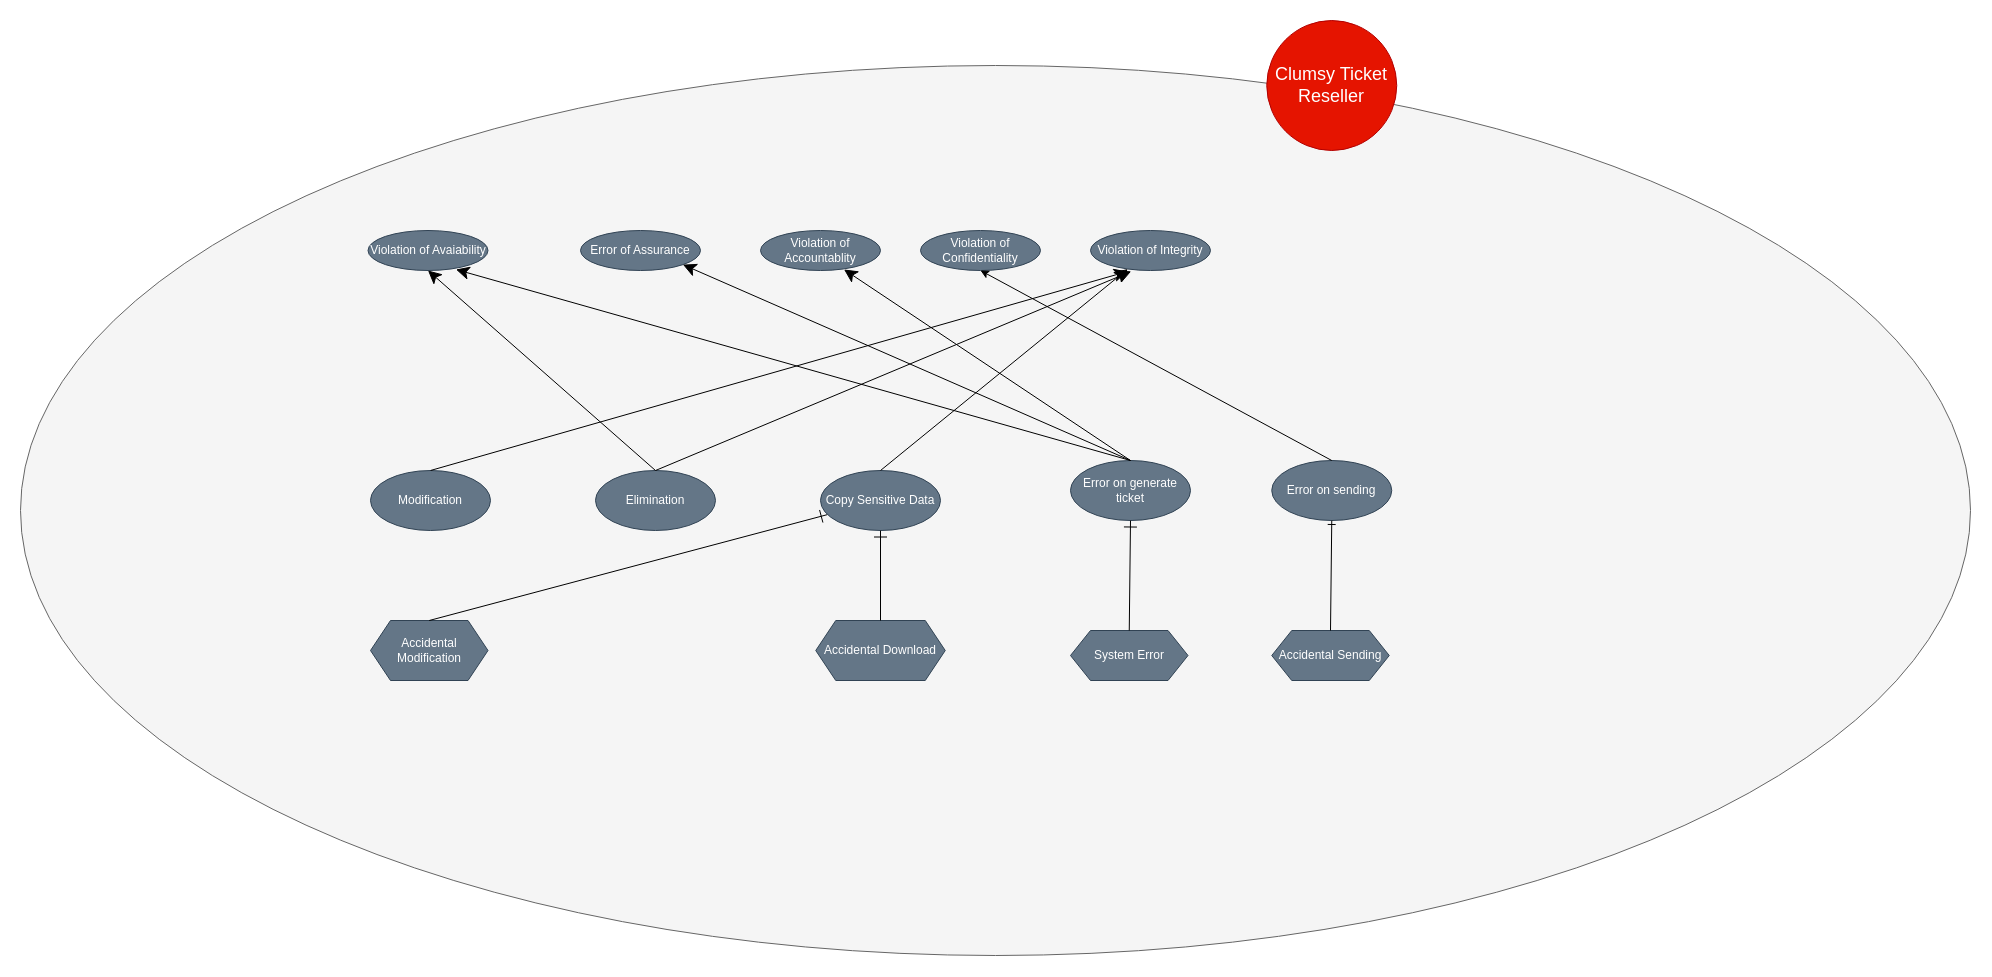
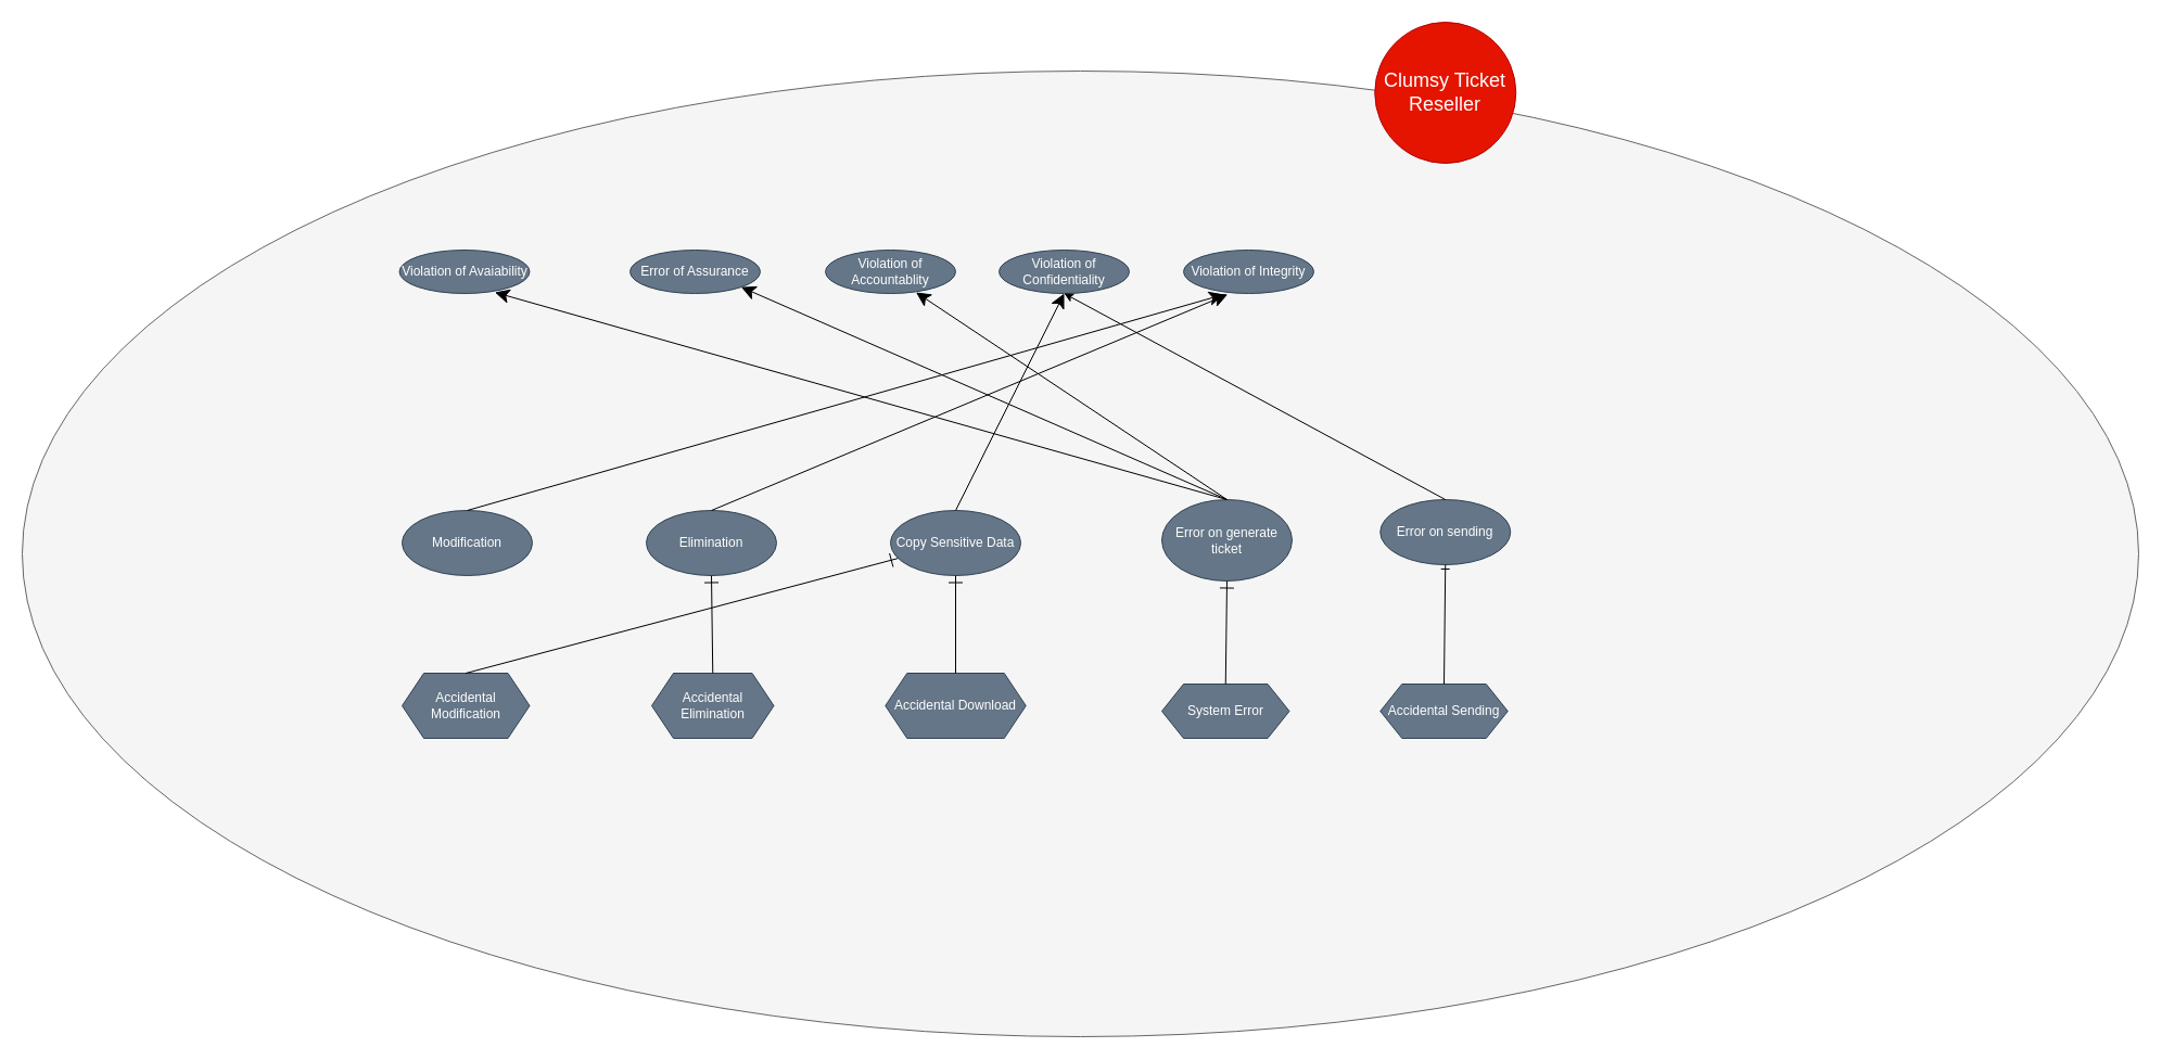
- <mxCell id="17" value="" style="endArrow=classic;html=1;endSize=11;exitX=0.5;exitY=0;exitDx=0;exitDy=0;entryX=0.5;entryY=1;entryDx=0;entryDy=0;" parent="1" source="10" target="4" edge="1"><mxGeometry width="50" height="50" relative="1" as="geometry"><mxPoint x="310" y="350" as="sourcePoint" /><mxPoint x="360" y="300" as="targetPoint" /></mxGeometry></mxCell>
- <mxCell id="25" value="" style="endArrow=classic;html=1;endSize=11;exitX=0.5;exitY=0;exitDx=0;exitDy=0;" parent="1" source="15" target="8" edge="1"><mxGeometry width="50" height="50" relative="1" as="geometry"><mxPoint x="1465" y="490" as="sourcePoint" /><mxPoint x="1490" y="280" as="targetPoint" /></mxGeometry></mxCell>
+ <mxCell id="25" value="" style="endArrow=classic;html=1;endSize=11;exitX=0.5;exitY=0;exitDx=0;exitDy=0;entryX=0.5;entryY=1;entryDx=0;entryDy=0;" parent="1" source="15" target="7" edge="1"><mxGeometry width="50" height="50" relative="1" as="geometry"><mxPoint x="1465" y="490" as="sourcePoint" /><mxPoint x="1490" y="280" as="targetPoint" /></mxGeometry></mxCell>
- <mxCell id="16" value="Error on generate ticket" style="ellipse;whiteSpace=wrap;html=1;fillColor=#647687;strokeColor=#314354;fontColor=#ffffff;" parent="1" vertex="1"><mxGeometry x="1070" y="460" width="120" height="60" as="geometry" /></mxCell>
+ <mxCell id="16" value="Error on generate ticket" style="ellipse;whiteSpace=wrap;html=1;fillColor=#647687;strokeColor=#314354;fontColor=#ffffff;" parent="1" vertex="1"><mxGeometry x="1070" y="460" width="120" height="75" as="geometry" /></mxCell>
+ <mxCell id="14" value="" style="endArrow=ERone;html=1;endSize=11;exitX=0.5;exitY=0;exitDx=0;exitDy=0;entryX=0.5;entryY=1;entryDx=0;entryDy=0;endFill=0;" parent="1" source="12" target="10" edge="1"><mxGeometry width="50" height="50" relative="1" as="geometry"><mxPoint x="655" y="610" as="sourcePoint" /><mxPoint x="705" y="560" as="targetPoint" /></mxGeometry></mxCell>
+ <mxCell id="12" value="Accidental Elimination" style="shape=hexagon;perimeter=hexagonPerimeter2;whiteSpace=wrap;html=1;fixedSize=1;fillColor=#647687;strokeColor=#314354;fontColor=#ffffff;" parent="1" vertex="1"><mxGeometry x="600" y="620" width="112.5" height="60" as="geometry" /></mxCell>
